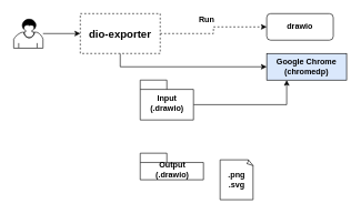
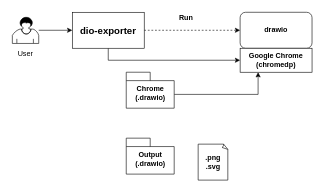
- <mxCell id="7" value="drawio" style="rounded=1;whiteSpace=wrap;html=1;fontStyle=1" vertex="1" parent="1"><mxGeometry x="400" y="20" width="100" height="40" as="geometry" /></mxCell>
+ <mxCell id="7" value="drawio" style="rounded=1;whiteSpace=wrap;html=1;fontStyle=1" vertex="1" parent="1"><mxGeometry x="400" y="20" width="120" height="60" as="geometry" /></mxCell>
- <mxCell id="4" value="dio-exporter" style="rounded=0;whiteSpace=wrap;html=1;fontStyle=1;fontSize=16;dashed=1;" vertex="1" parent="1"><mxGeometry x="120" y="20" width="120" height="60" as="geometry" /></mxCell>
+ <mxCell id="4" value="dio-exporter" style="rounded=0;whiteSpace=wrap;html=1;fontStyle=1;fontSize=16;" vertex="1" parent="1"><mxGeometry x="120" y="20" width="120" height="60" as="geometry" /></mxCell>
+ <mxCell id="14" value="User" style="text;html=1;strokeColor=none;fillColor=none;align=center;verticalAlign=middle;whiteSpace=wrap;rounded=0;" vertex="1" parent="1"><mxGeometry x="22" y="80" width="40" height="20" as="geometry" /></mxCell>
- <mxCell id="11" value="Google Chrome&lt;br&gt;(chromedp)" style="rounded=0;whiteSpace=wrap;html=1;fontStyle=1;fillColor=#dae8fc;" vertex="1" parent="1"><mxGeometry x="400" y="80" width="120" height="40" as="geometry" /></mxCell>
+ <mxCell id="11" value="Google Chrome&lt;br&gt;(chromedp)" style="rounded=0;whiteSpace=wrap;html=1;fontStyle=1" vertex="1" parent="1"><mxGeometry x="400" y="80" width="120" height="40" as="geometry" /></mxCell>
- <mxCell id="6" value="Input&lt;br&gt;(.drawio)" style="shape=folder;fontStyle=1;spacingTop=10;tabWidth=40;tabHeight=14;tabPosition=left;html=1;" vertex="1" parent="1"><mxGeometry x="210" y="120" width="80" height="60" as="geometry" /></mxCell>
+ <mxCell id="6" value="Chrome&lt;br&gt;(.drawio)" style="shape=folder;fontStyle=1;spacingTop=10;tabWidth=40;tabHeight=14;tabPosition=left;html=1;" vertex="1" parent="1"><mxGeometry x="210" y="120" width="80" height="60" as="geometry" /></mxCell>
- <mxCell id="8" value="Output&lt;br&gt;(.drawio)" style="shape=folder;fontStyle=1;spacingTop=10;tabWidth=40;tabHeight=14;tabPosition=left;html=1;" vertex="1" parent="1"><mxGeometry x="210" y="230" width="95" height="40" as="geometry" /></mxCell>
+ <mxCell id="8" value="Output&lt;br&gt;(.drawio)" style="shape=folder;fontStyle=1;spacingTop=10;tabWidth=40;tabHeight=14;tabPosition=left;html=1;" vertex="1" parent="1"><mxGeometry x="210" y="230" width="80" height="60" as="geometry" /></mxCell>
